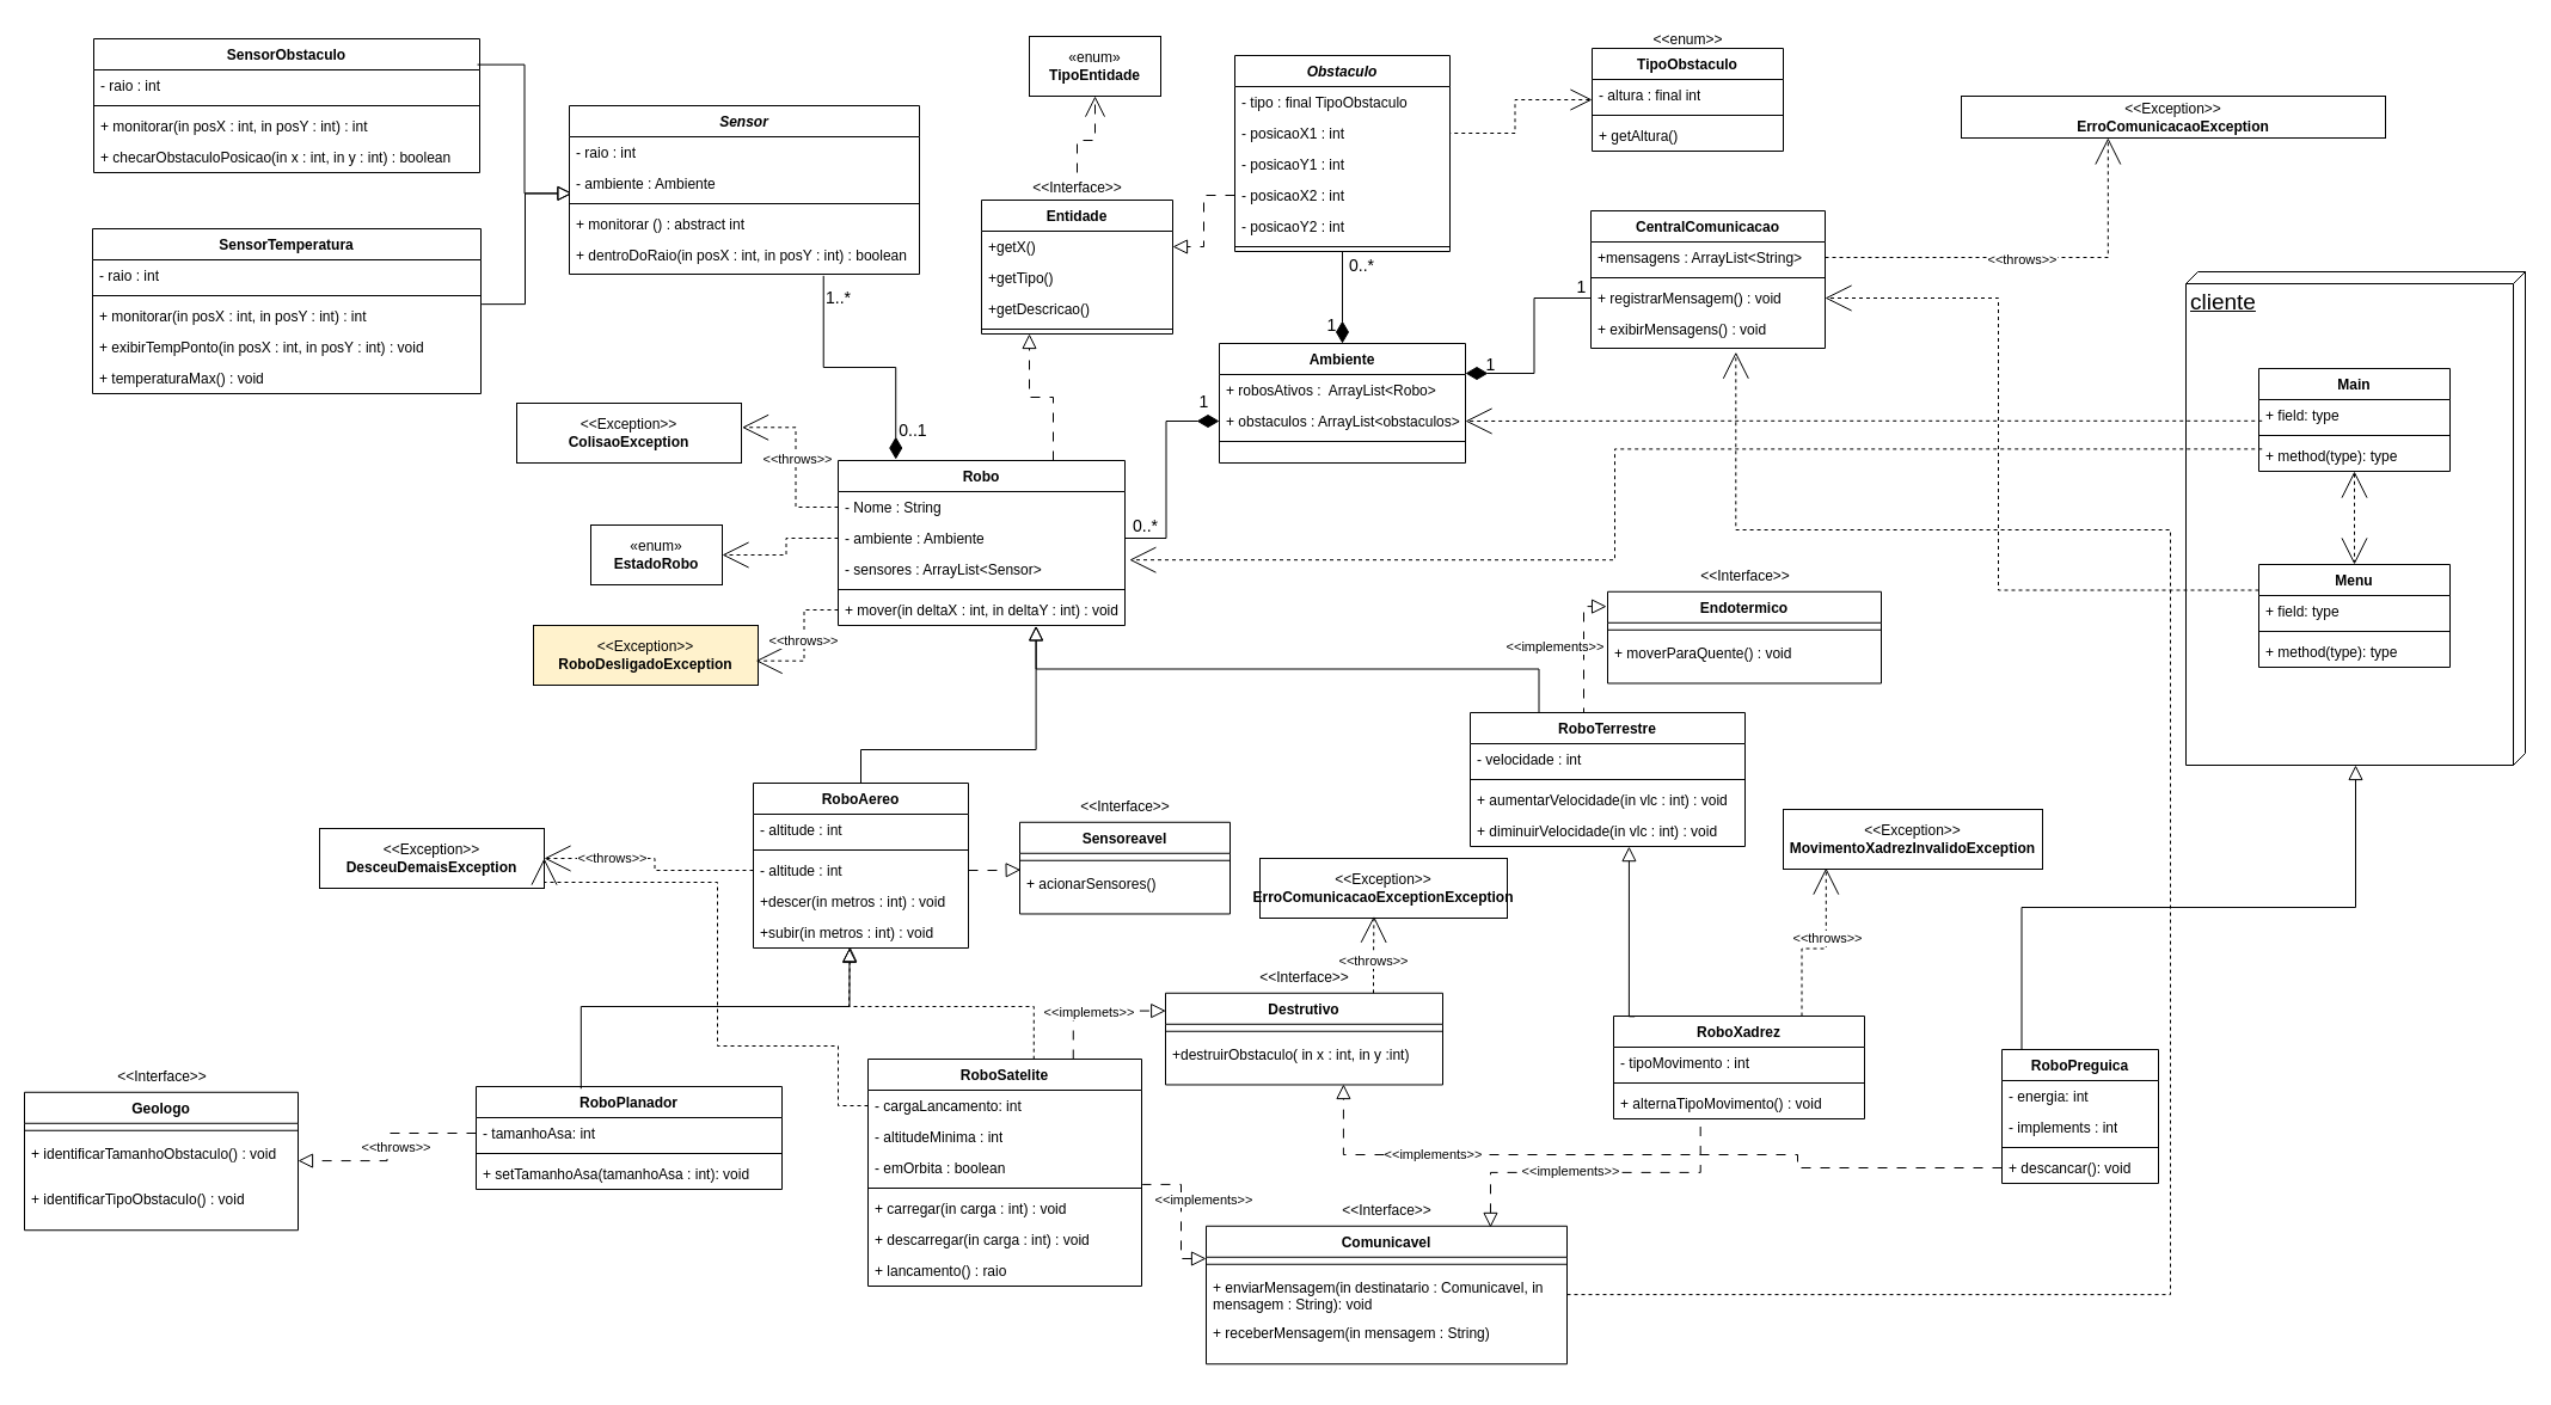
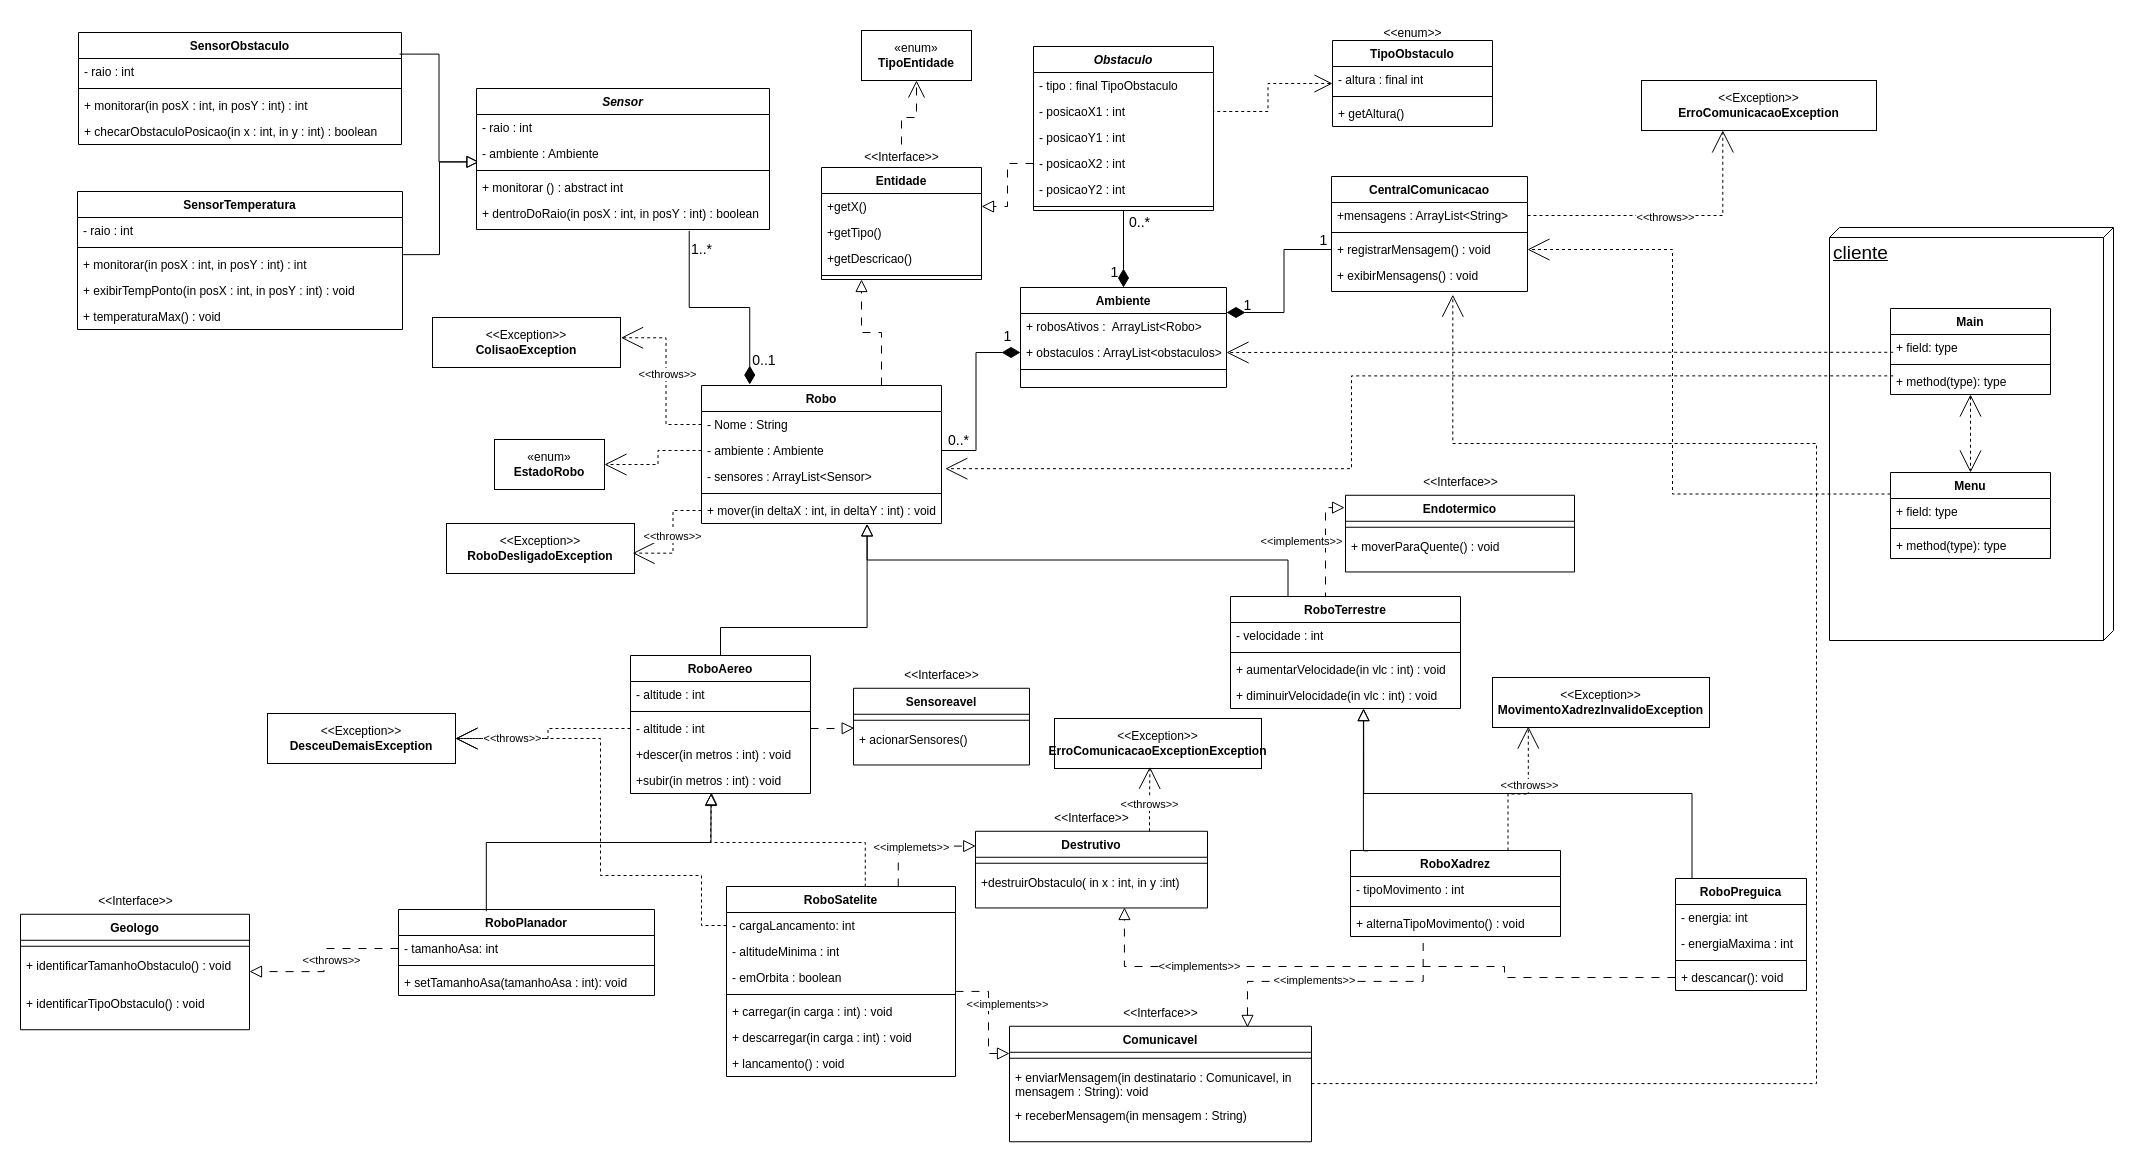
- <mxCell id="158" value="&lt;div&gt;&amp;lt;&amp;lt;Exception&amp;gt;&amp;gt;&lt;/div&gt;&lt;b style=&quot;background-color: transparent; color: light-dark(rgb(0, 0, 0), rgb(255, 255, 255));&quot;&gt;ErroComunicacaoException&lt;/b&gt;" style="html=1;whiteSpace=wrap;" parent="1" vertex="1"><mxGeometry x="1641" y="80" width="355" height="35" as="geometry" /></mxCell>
+ <mxCell id="158" value="&lt;div&gt;&amp;lt;&amp;lt;Exception&amp;gt;&amp;gt;&lt;/div&gt;&lt;b style=&quot;background-color: transparent; color: light-dark(rgb(0, 0, 0), rgb(255, 255, 255));&quot;&gt;ErroComunicacaoException&lt;/b&gt;" style="html=1;whiteSpace=wrap;" parent="1" vertex="1"><mxGeometry x="1641" y="80" width="235" height="50" as="geometry" /></mxCell>
- <mxCell id="140" value="&lt;div&gt;&amp;lt;&amp;lt;Exception&amp;gt;&amp;gt;&lt;/div&gt;&lt;b&gt;ColisaoException&lt;/b&gt;" style="html=1;whiteSpace=wrap;" parent="1" vertex="1"><mxGeometry x="432" y="337" width="188" height="50" as="geometry" /></mxCell>
+ <mxCell id="140" value="&lt;div&gt;&amp;lt;&amp;lt;Exception&amp;gt;&amp;gt;&lt;/div&gt;&lt;b&gt;ColisaoException&lt;/b&gt;" style="html=1;whiteSpace=wrap;" parent="1" vertex="1"><mxGeometry x="432" y="317" width="188" height="50" as="geometry" /></mxCell>
- <mxCell id="144" value="&lt;div&gt;&amp;lt;&amp;lt;Exception&amp;gt;&amp;gt;&lt;/div&gt;&lt;b&gt;RoboDesligadoException&lt;/b&gt;" style="html=1;whiteSpace=wrap;fillColor=#fff2cc;" parent="1" vertex="1"><mxGeometry x="446" y="523" width="188" height="50" as="geometry" /></mxCell>
+ <mxCell id="144" value="&lt;div&gt;&amp;lt;&amp;lt;Exception&amp;gt;&amp;gt;&lt;/div&gt;&lt;b&gt;RoboDesligadoException&lt;/b&gt;" style="html=1;whiteSpace=wrap;" parent="1" vertex="1"><mxGeometry x="446" y="523" width="188" height="50" as="geometry" /></mxCell>
- <mxCell id="145" value="&lt;div&gt;&amp;lt;&amp;lt;Exception&amp;gt;&amp;gt;&lt;/div&gt;&lt;b&gt;DesceuDemaisException&lt;/b&gt;" style="html=1;whiteSpace=wrap;" parent="1" vertex="1"><mxGeometry x="267" y="693" width="188" height="50" as="geometry" /></mxCell>
+ <mxCell id="145" value="&lt;div&gt;&amp;lt;&amp;lt;Exception&amp;gt;&amp;gt;&lt;/div&gt;&lt;b&gt;DesceuDemaisException&lt;/b&gt;" style="html=1;whiteSpace=wrap;" parent="1" vertex="1"><mxGeometry x="267" y="713" width="188" height="50" as="geometry" /></mxCell>
- <mxCell id="70" style="edgeStyle=orthogonalEdgeStyle;rounded=0;orthogonalLoop=1;jettySize=auto;html=1;exitX=0.126;exitY=0;exitDx=0;exitDy=0;strokeColor=light-dark(#000000,#010101);endArrow=block;endFill=0;endSize=10;exitPerimeter=0;" parent="1" source="64" target="82" edge="1"><mxGeometry relative="1" as="geometry"><mxPoint x="1451" y="876" as="sourcePoint" /><mxPoint x="1244" y="772" as="targetPoint" /></mxGeometry></mxCell>
+ <mxCell id="70" style="edgeStyle=orthogonalEdgeStyle;rounded=0;orthogonalLoop=1;jettySize=auto;html=1;exitX=0.126;exitY=0;exitDx=0;exitDy=0;strokeColor=light-dark(#000000,#010101);endArrow=block;endFill=0;endSize=10;exitPerimeter=0;entryX=0.579;entryY=1.004;entryDx=0;entryDy=0;entryPerimeter=0;" parent="1" source="64" target="37" edge="1"><mxGeometry relative="1" as="geometry"><mxPoint x="1451" y="876" as="sourcePoint" /><mxPoint x="1244" y="772" as="targetPoint" /></mxGeometry></mxCell>
- <mxCell id="66" value="- implements : int" style="text;strokeColor=none;fillColor=none;align=left;verticalAlign=top;spacingLeft=4;spacingRight=4;overflow=hidden;rotatable=0;points=[[0,0.5],[1,0.5]];portConstraint=eastwest;whiteSpace=wrap;html=1;" parent="64" vertex="1"><mxGeometry y="52" width="131" height="26" as="geometry" /></mxCell>
+ <mxCell id="66" value="- energiaMaxima : int" style="text;strokeColor=none;fillColor=none;align=left;verticalAlign=top;spacingLeft=4;spacingRight=4;overflow=hidden;rotatable=0;points=[[0,0.5],[1,0.5]];portConstraint=eastwest;whiteSpace=wrap;html=1;" parent="64" vertex="1"><mxGeometry y="52" width="131" height="26" as="geometry" /></mxCell>
- <mxCell id="57" value="+ lancamento() : raio" style="text;strokeColor=none;fillColor=none;align=left;verticalAlign=top;spacingLeft=4;spacingRight=4;overflow=hidden;rotatable=0;points=[[0,0.5],[1,0.5]];portConstraint=eastwest;whiteSpace=wrap;html=1;" parent="50" vertex="1"><mxGeometry y="164" width="229" height="26" as="geometry" /></mxCell>
+ <mxCell id="57" value="+ lancamento() : void" style="text;strokeColor=none;fillColor=none;align=left;verticalAlign=top;spacingLeft=4;spacingRight=4;overflow=hidden;rotatable=0;points=[[0,0.5],[1,0.5]];portConstraint=eastwest;whiteSpace=wrap;html=1;" parent="50" vertex="1"><mxGeometry y="164" width="229" height="26" as="geometry" /></mxCell>
